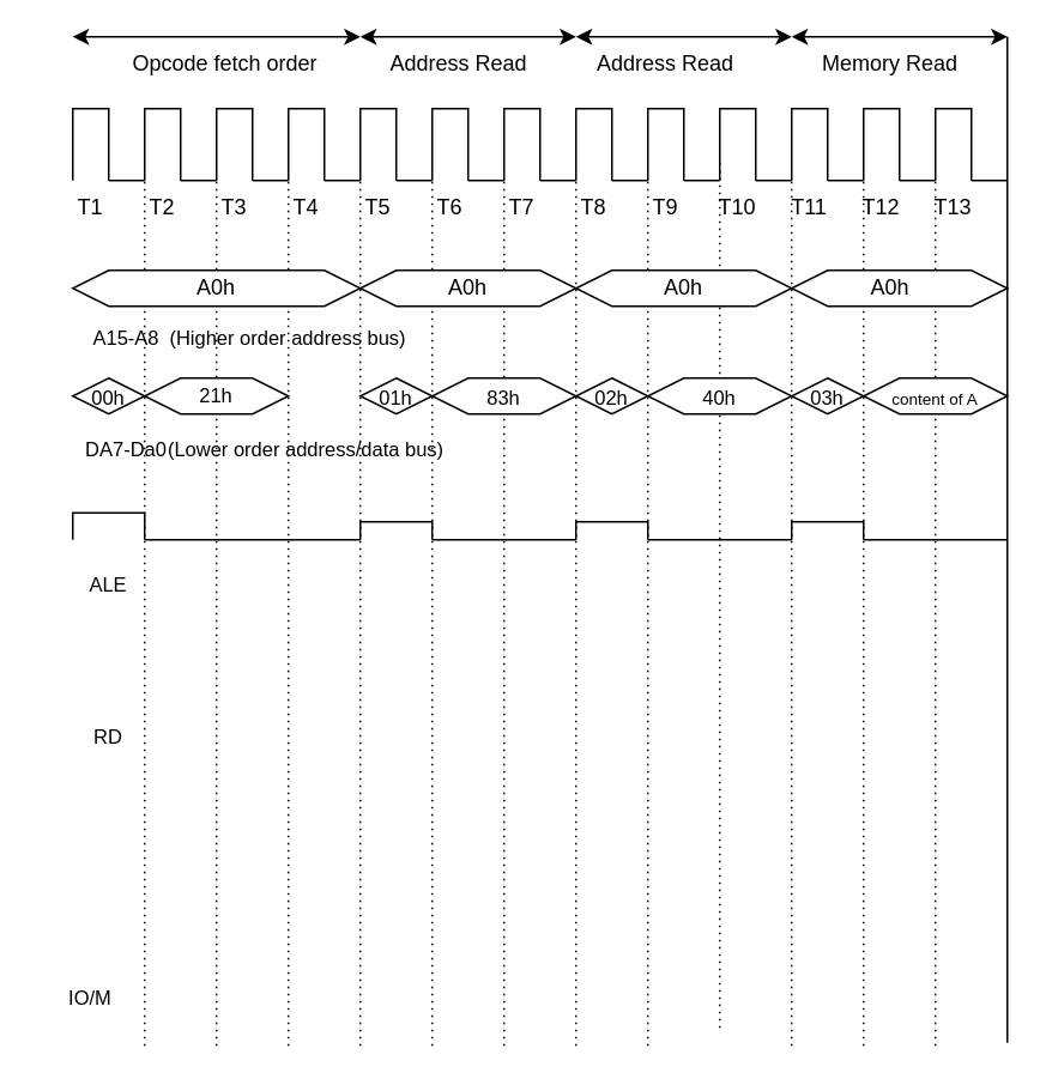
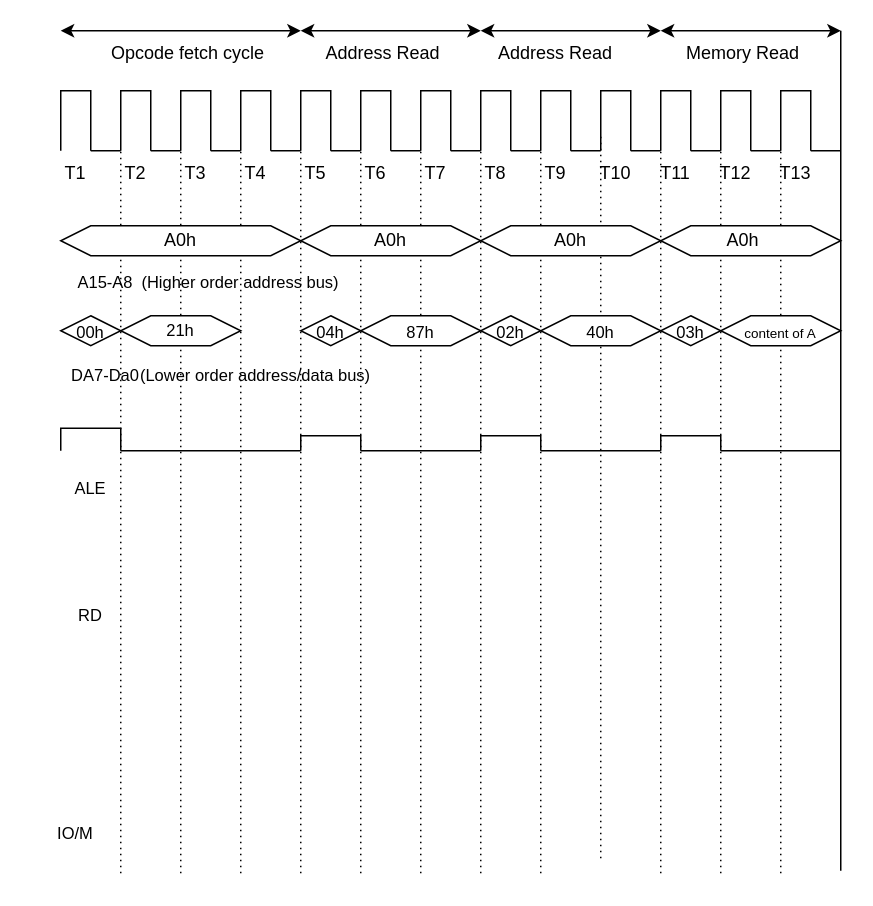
- <mxCell id="58" value="Opcode fetch order" style="text;html=1;strokeColor=none;fillColor=none;align=center;verticalAlign=middle;whiteSpace=wrap;rounded=0;" vertex="1" parent="1"><mxGeometry x="60" y="20" width="130" height="30" as="geometry" /></mxCell>
+ <mxCell id="58" value="Opcode fetch cycle" style="text;html=1;strokeColor=none;fillColor=none;align=center;verticalAlign=middle;whiteSpace=wrap;rounded=0;" vertex="1" parent="1"><mxGeometry x="60" y="20" width="130" height="30" as="geometry" /></mxCell>
- <mxCell id="79" value="&lt;font style=&quot;font-size: 11px&quot;&gt;01h&lt;/font&gt;" style="text;html=1;strokeColor=none;fillColor=none;align=center;verticalAlign=middle;whiteSpace=wrap;rounded=0;fontSize=13;" vertex="1" parent="1"><mxGeometry x="190" y="205" width="60" height="30" as="geometry" /></mxCell>
+ <mxCell id="79" value="&lt;font style=&quot;font-size: 11px&quot;&gt;04h&lt;/font&gt;" style="text;html=1;strokeColor=none;fillColor=none;align=center;verticalAlign=middle;whiteSpace=wrap;rounded=0;fontSize=13;" vertex="1" parent="1"><mxGeometry x="190" y="205" width="60" height="30" as="geometry" /></mxCell>
- <mxCell id="83" value="&lt;font style=&quot;font-size: 11px&quot;&gt;83h&lt;/font&gt;" style="text;html=1;strokeColor=none;fillColor=none;align=center;verticalAlign=middle;whiteSpace=wrap;rounded=0;fontSize=13;" vertex="1" parent="1"><mxGeometry x="250" y="205" width="60" height="30" as="geometry" /></mxCell>
+ <mxCell id="83" value="&lt;font style=&quot;font-size: 11px&quot;&gt;87h&lt;/font&gt;" style="text;html=1;strokeColor=none;fillColor=none;align=center;verticalAlign=middle;whiteSpace=wrap;rounded=0;fontSize=13;" vertex="1" parent="1"><mxGeometry x="250" y="205" width="60" height="30" as="geometry" /></mxCell>
